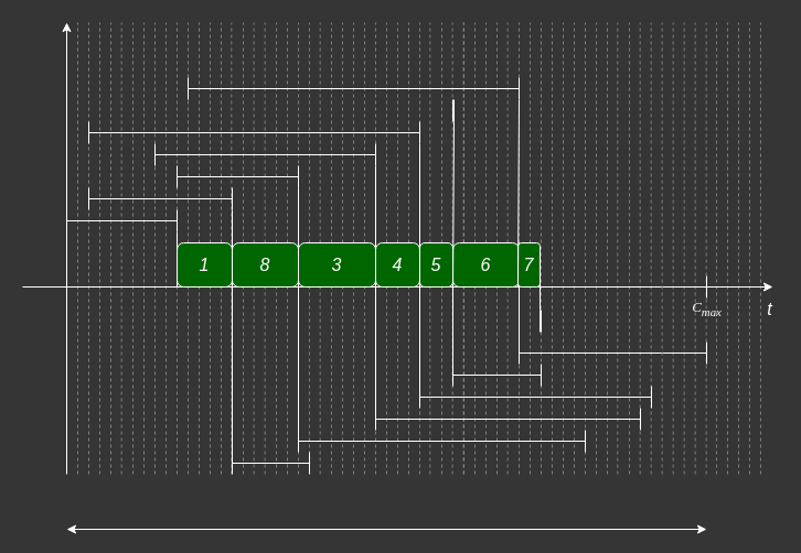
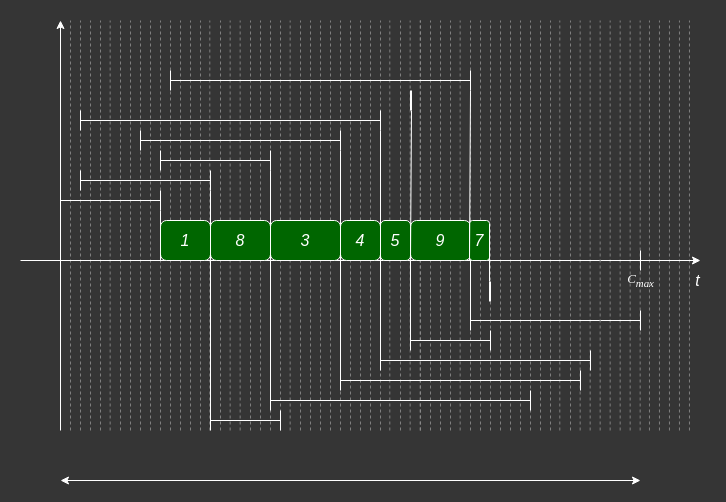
- <mxCell id="95" value="&lt;span style=&quot;font-size: 16px;&quot;&gt;&lt;i&gt;6&lt;/i&gt;&lt;/span&gt;" style="rounded=1;whiteSpace=wrap;html=1;fillColor=#006600;strokeColor=#FFFFFF;fontColor=#FFFFFF;" parent="1" vertex="1"><mxGeometry x="410" y="220" width="60" height="40" as="geometry" /></mxCell>
+ <mxCell id="95" value="&lt;span style=&quot;font-size: 16px;&quot;&gt;&lt;i&gt;9&lt;/i&gt;&lt;/span&gt;" style="rounded=1;whiteSpace=wrap;html=1;fillColor=#006600;strokeColor=#FFFFFF;fontColor=#FFFFFF;" parent="1" vertex="1"><mxGeometry x="410" y="220" width="60" height="40" as="geometry" /></mxCell>
